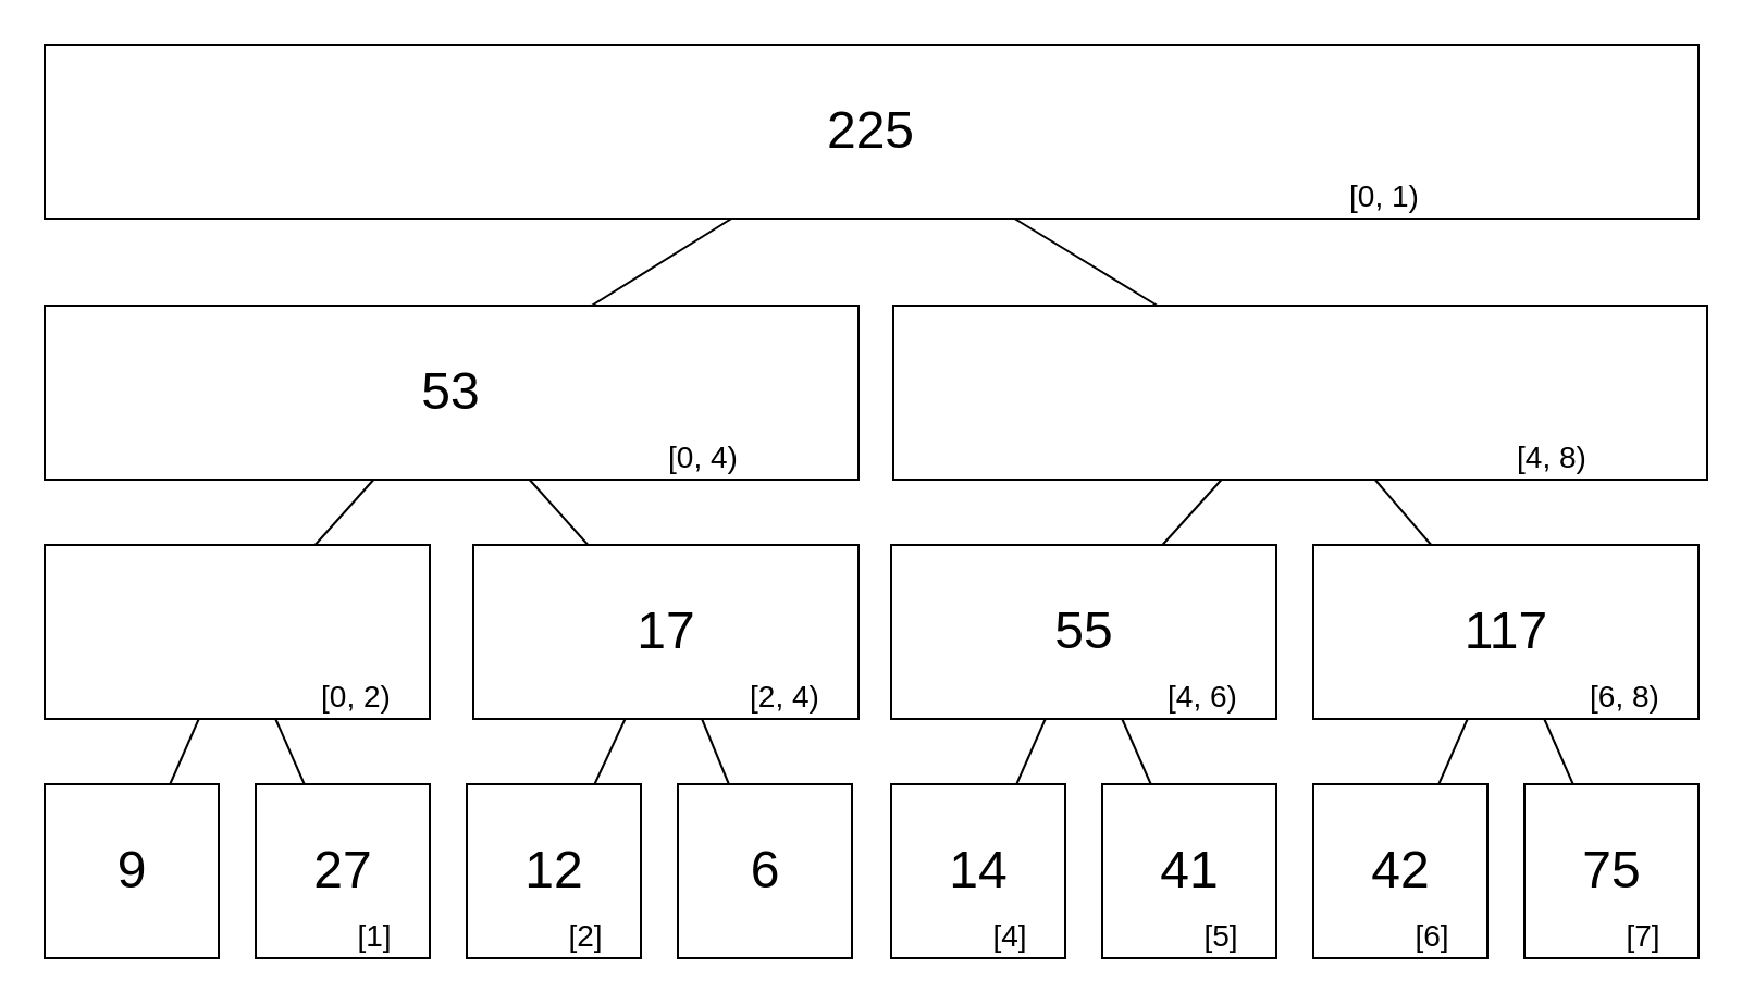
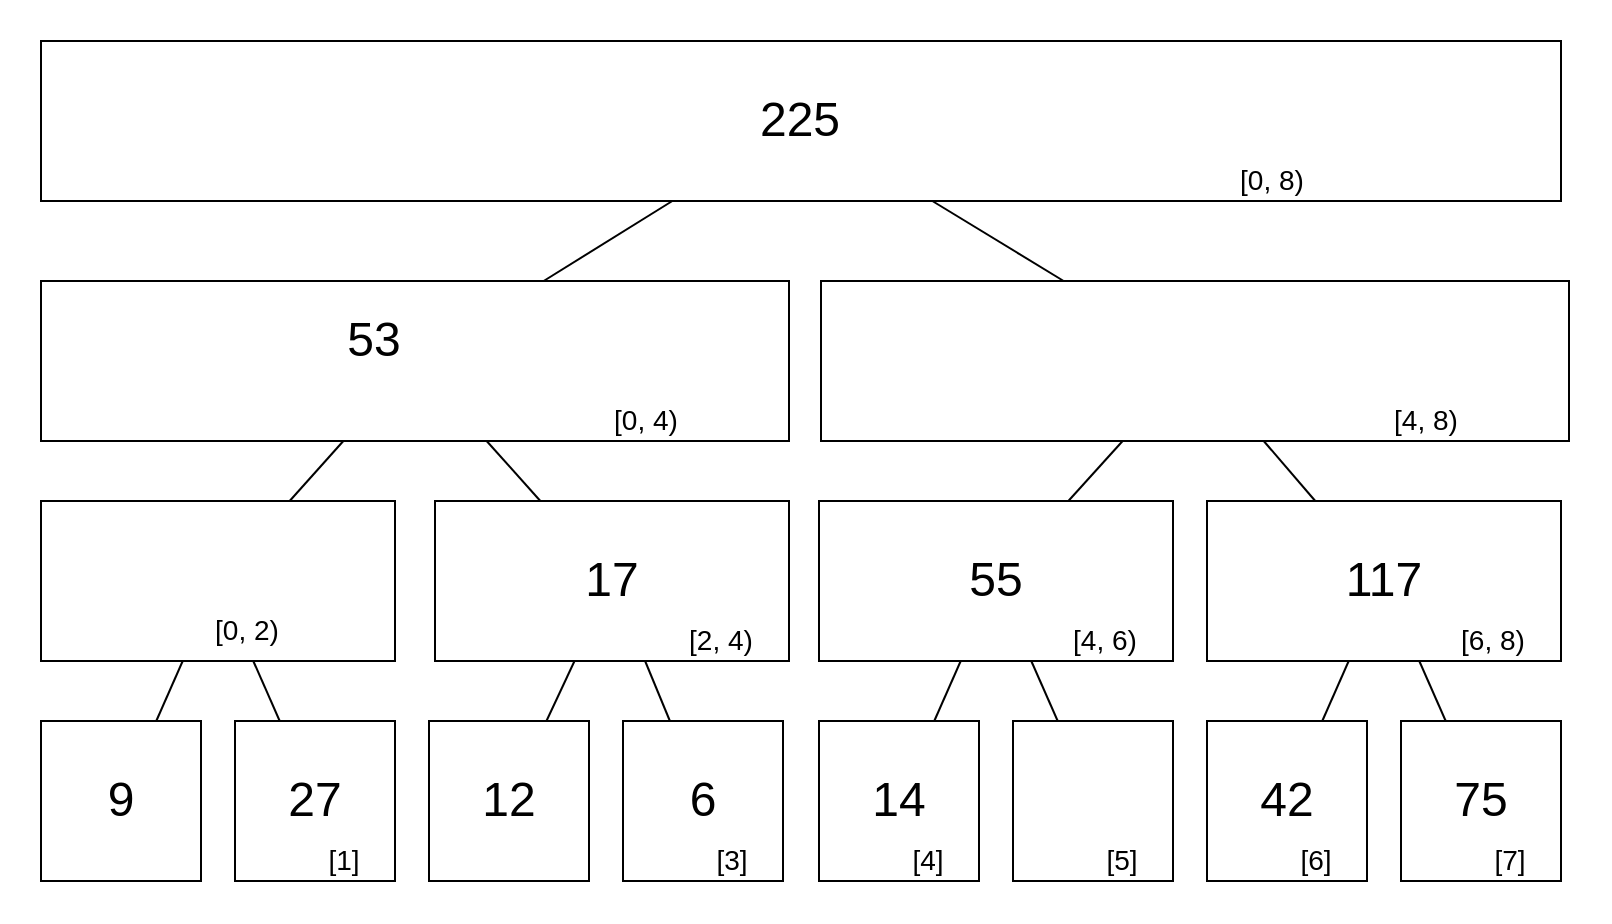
- <mxCell id="58" value="&lt;font style=&quot;font-size: 14px;&quot;&gt;[0, 1)&lt;/font&gt;" style="text;html=1;align=center;verticalAlign=middle;whiteSpace=wrap;rounded=0;" parent="55" vertex="1"><mxGeometry x="472.316" y="60" width="287.684" height="20" as="geometry" /></mxCell>
+ <mxCell id="58" value="&lt;font style=&quot;font-size: 14px;&quot;&gt;[0, 8)&lt;/font&gt;" style="text;html=1;align=center;verticalAlign=middle;whiteSpace=wrap;rounded=0;" parent="55" vertex="1"><mxGeometry x="472.316" y="60" width="287.684" height="20" as="geometry" /></mxCell>
- <mxCell id="50" value="&lt;span style=&quot;font-size: 24px;&quot;&gt;53&lt;/span&gt;" style="text;html=1;align=center;verticalAlign=middle;whiteSpace=wrap;rounded=0;" parent="48" vertex="1"><mxGeometry x="81.812" y="25" width="210.375" height="30" as="geometry" /></mxCell>
+ <mxCell id="50" value="&lt;span style=&quot;font-size: 24px;&quot;&gt;53&lt;/span&gt;" style="text;html=1;align=center;verticalAlign=middle;whiteSpace=wrap;rounded=0;" parent="48" vertex="1"><mxGeometry x="61.812" y="15" width="210.375" height="30" as="geometry" /></mxCell>
- <mxCell id="35" value="&lt;font style=&quot;font-size: 14px;&quot;&gt;[0, 2)&lt;/font&gt;" style="text;html=1;align=center;verticalAlign=middle;whiteSpace=wrap;rounded=0;" parent="33" vertex="1"><mxGeometry x="110" y="60" width="67" height="20" as="geometry" /></mxCell>
+ <mxCell id="35" value="&lt;font style=&quot;font-size: 14px;&quot;&gt;[0, 2)&lt;/font&gt;" style="text;html=1;align=center;verticalAlign=middle;whiteSpace=wrap;rounded=0;" parent="33" vertex="1"><mxGeometry x="70" y="55" width="67" height="20" as="geometry" /></mxCell>
- <mxCell id="23" value="&lt;font style=&quot;font-size: 24px;&quot;&gt;41&lt;/font&gt;" style="text;html=1;align=center;verticalAlign=middle;whiteSpace=wrap;rounded=0;" parent="21" vertex="1"><mxGeometry x="17.5" y="25" width="45" height="30" as="geometry" /></mxCell>
- <mxCell id="12" value="&lt;font style=&quot;font-size: 14px;&quot;&gt;[2]&lt;/font&gt;" style="text;html=1;align=center;verticalAlign=middle;whiteSpace=wrap;rounded=0;" parent="9" vertex="1"><mxGeometry x="30" y="60" width="50" height="20" as="geometry" /></mxCell>
+ <mxCell id="16" value="&lt;font style=&quot;font-size: 14px;&quot;&gt;[3]&lt;/font&gt;" style="text;html=1;align=center;verticalAlign=middle;whiteSpace=wrap;rounded=0;" parent="13" vertex="1"><mxGeometry x="30" y="60" width="50" height="20" as="geometry" /></mxCell>
